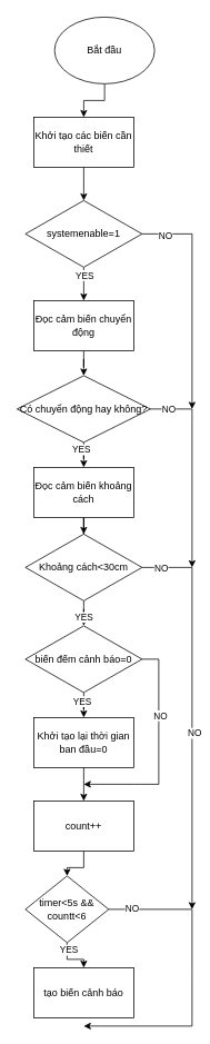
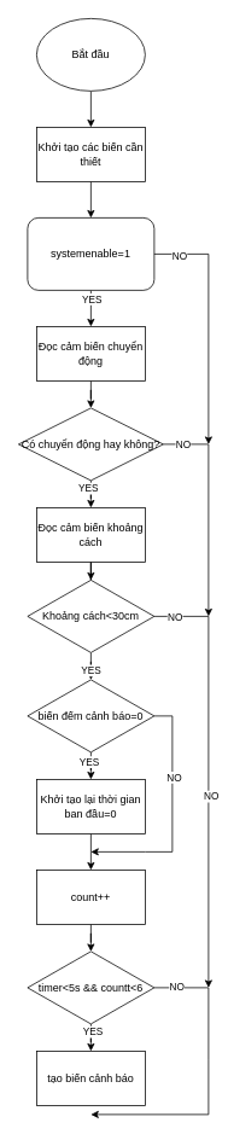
- <mxCell id="3" value="Bắt đầu" style="ellipse;whiteSpace=wrap;html=1;" vertex="1" parent="1"><mxGeometry x="65" y="20" width="120" height="80" as="geometry" /></mxCell>
+ <mxCell id="3" value="Bắt đầu" style="ellipse;whiteSpace=wrap;html=1;" vertex="1" parent="1"><mxGeometry x="40" y="20" width="120" height="80" as="geometry" /></mxCell>
- <mxCell id="8" value="systemenable=1" style="rhombus;whiteSpace=wrap;html=1;" vertex="1" parent="1"><mxGeometry x="30" y="240" width="140" height="80" as="geometry" /></mxCell>
+ <mxCell id="8" value="systemenable=1" style="whiteSpace=wrap;html=1;rounded=1;" vertex="1" parent="1"><mxGeometry x="30" y="240" width="140" height="80" as="geometry" /></mxCell>
- <mxCell id="30" value="timer&amp;lt;5s &amp;amp;&amp;amp; countt&amp;lt;6" style="rhombus;whiteSpace=wrap;html=1;rounded=0;" vertex="1" parent="1"><mxGeometry x="30" y="1050" width="100" height="80" as="geometry" /></mxCell>
+ <mxCell id="30" value="timer&amp;lt;5s &amp;amp;&amp;amp; countt&amp;lt;6" style="rhombus;whiteSpace=wrap;html=1;rounded=0;" vertex="1" parent="1"><mxGeometry x="30" y="1050" width="140" height="80" as="geometry" /></mxCell>
